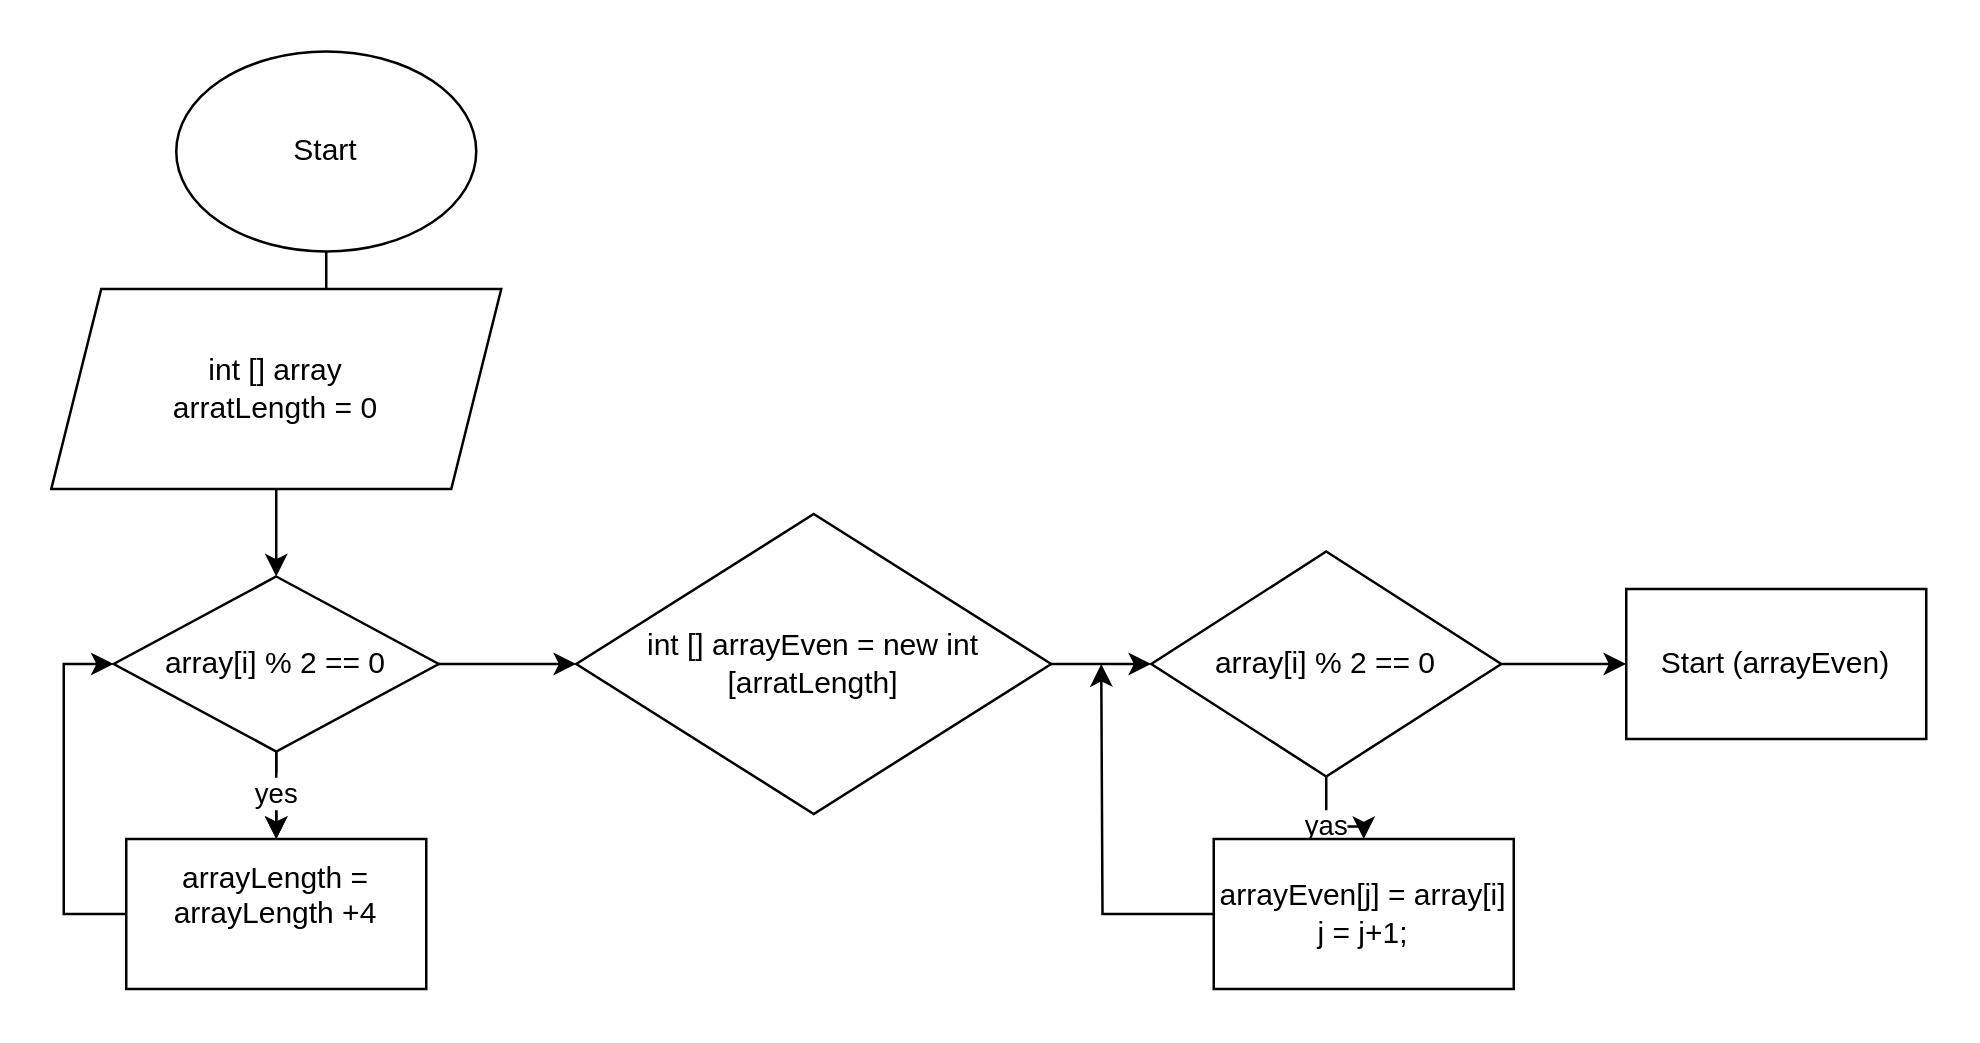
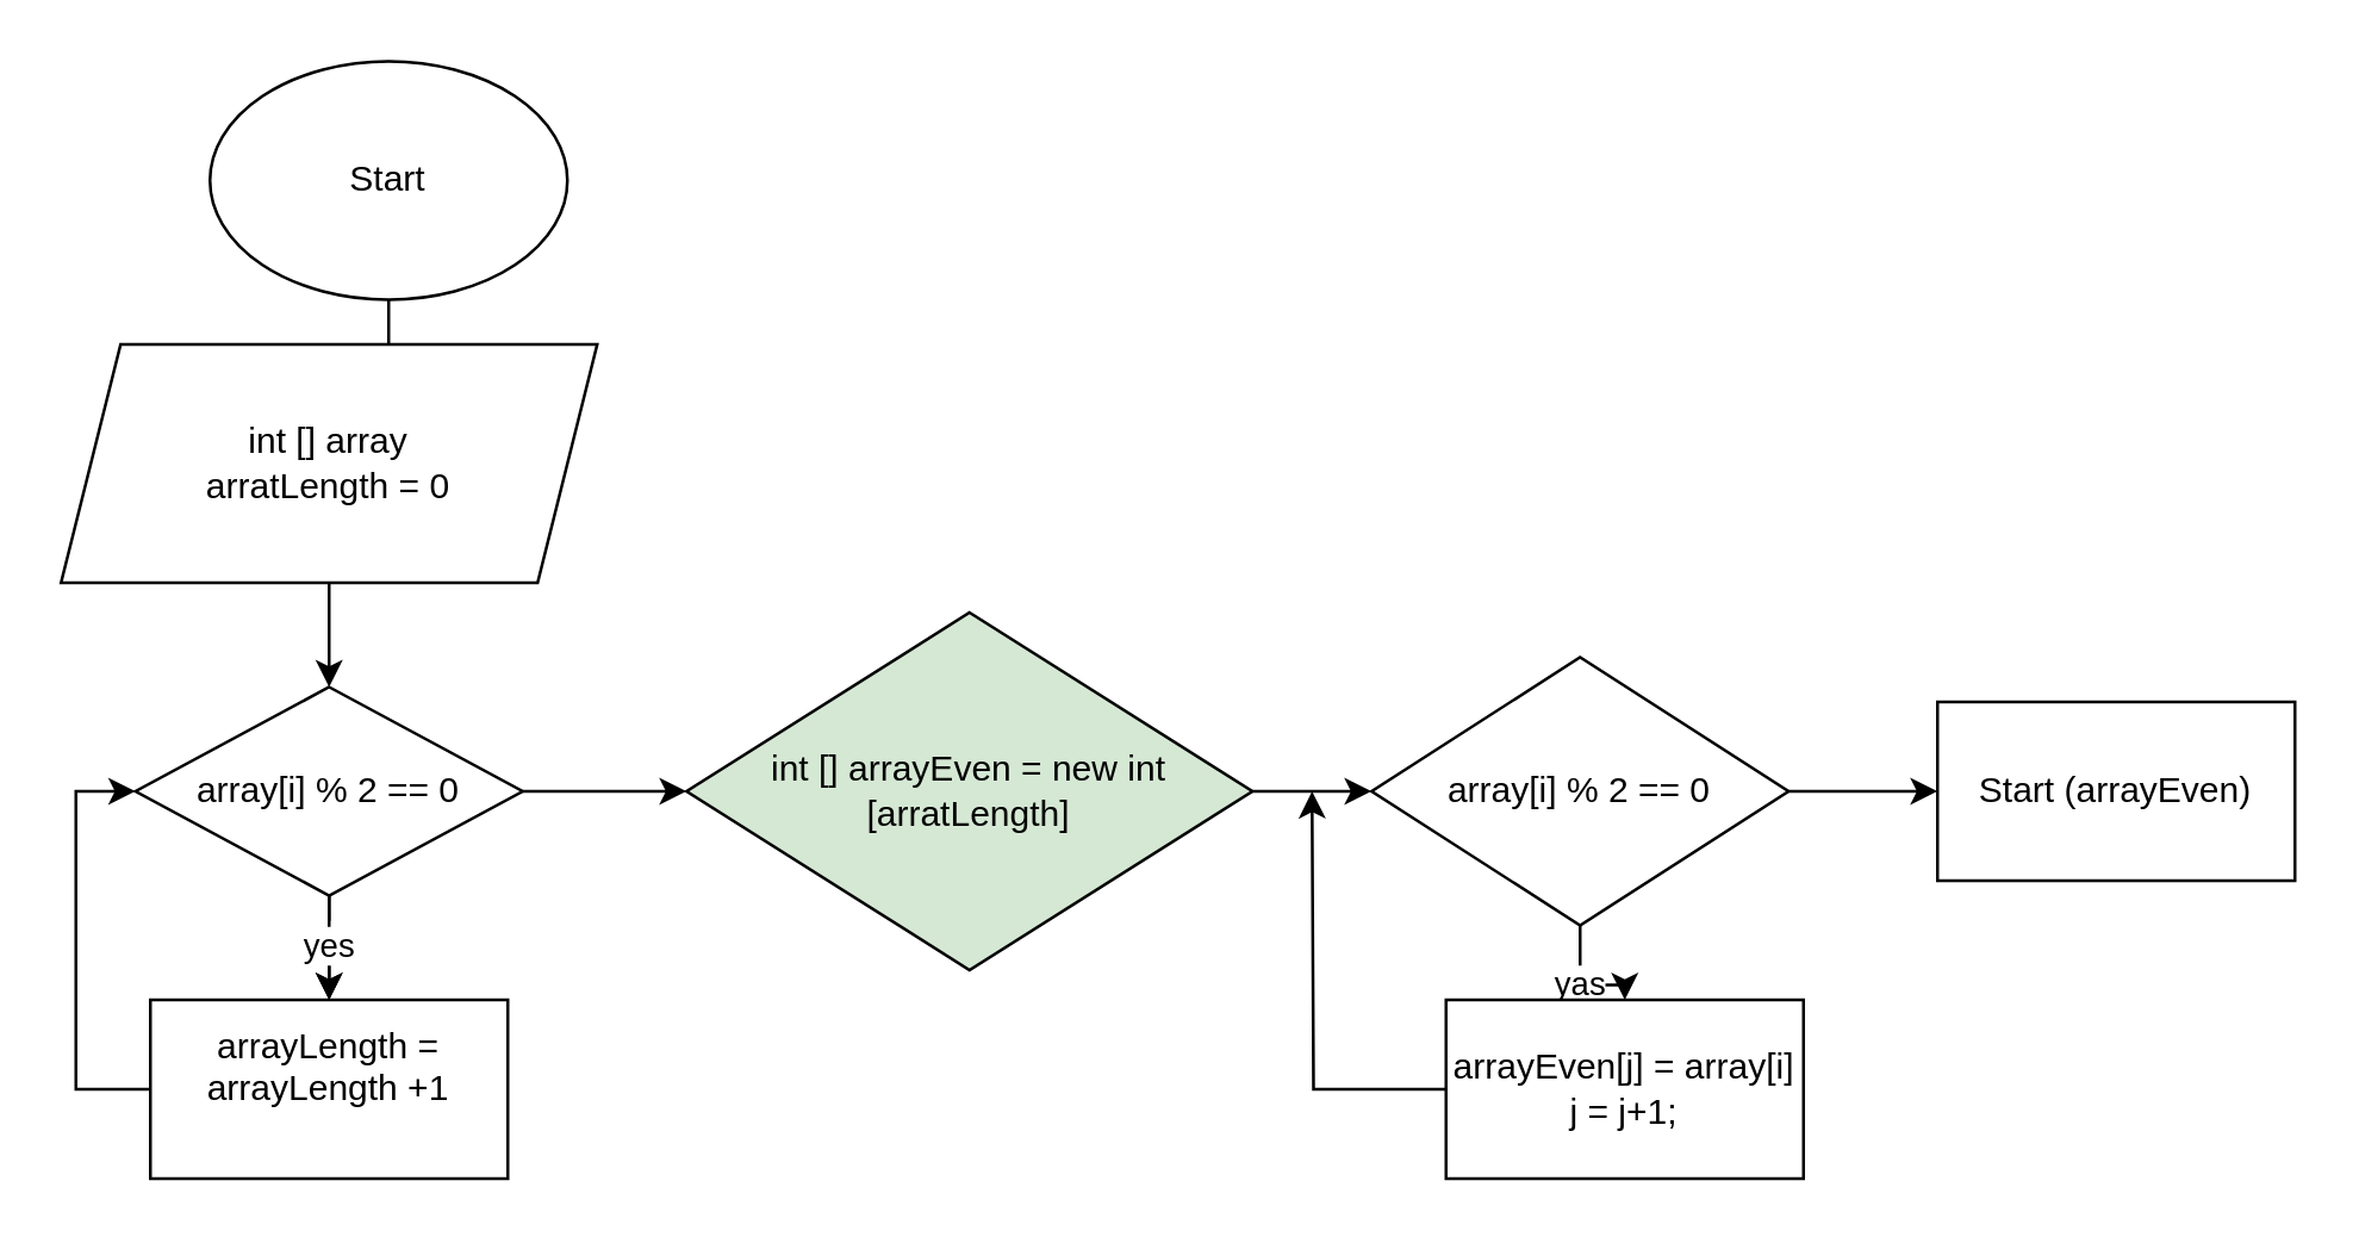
- <mxCell id="14" value="int [] arrayEven = new int [arratLength]" style="rhombus;whiteSpace=wrap;html=1;" vertex="1" parent="1"><mxGeometry x="230" y="205" width="190" height="120" as="geometry" /></mxCell>
+ <mxCell id="14" value="int [] arrayEven = new int [arratLength]" style="rhombus;whiteSpace=wrap;html=1;fillColor=#d5e8d4;" vertex="1" parent="1"><mxGeometry x="230" y="205" width="190" height="120" as="geometry" /></mxCell>
- <mxCell id="7" value="arrayLength = arrayLength +4&lt;br&gt;&amp;nbsp;" style="rounded=0;whiteSpace=wrap;html=1;" parent="1" vertex="1"><mxGeometry x="50" y="335" width="120" height="60" as="geometry" /></mxCell>
+ <mxCell id="7" value="arrayLength = arrayLength +1&lt;br&gt;&amp;nbsp;" style="rounded=0;whiteSpace=wrap;html=1;" parent="1" vertex="1"><mxGeometry x="50" y="335" width="120" height="60" as="geometry" /></mxCell>
